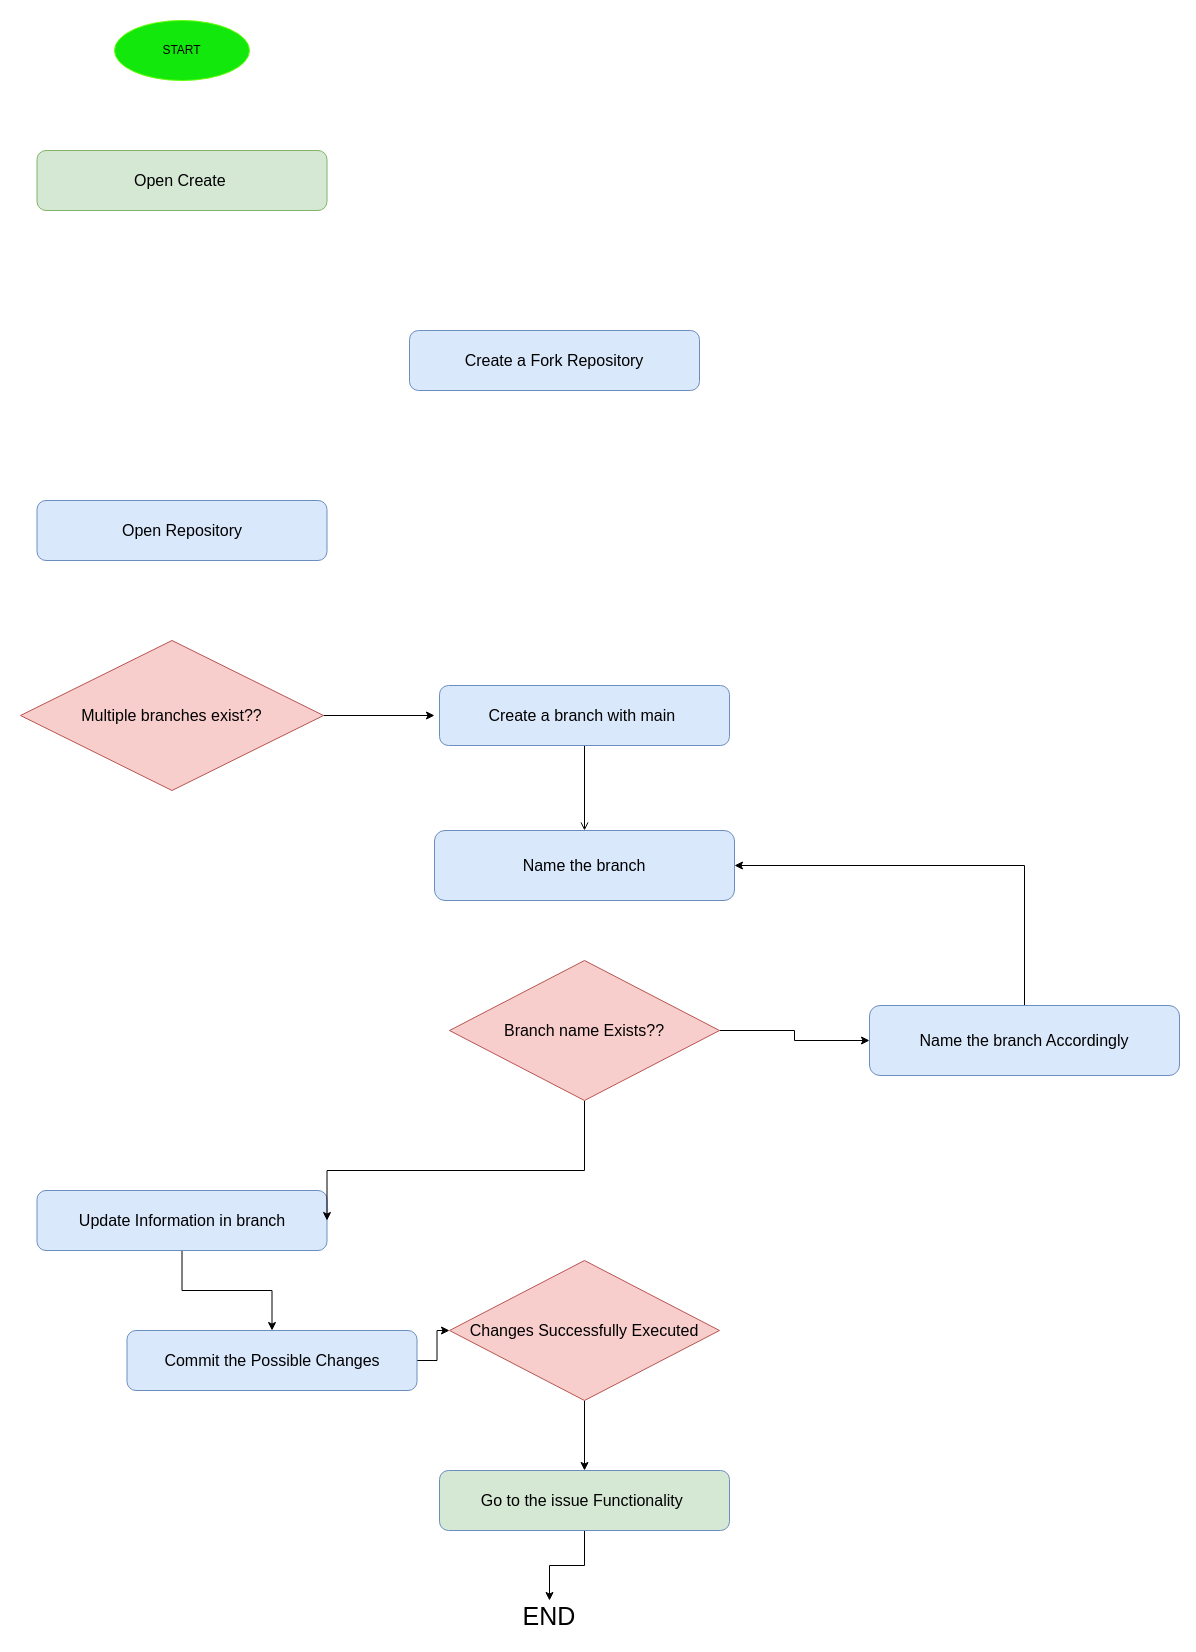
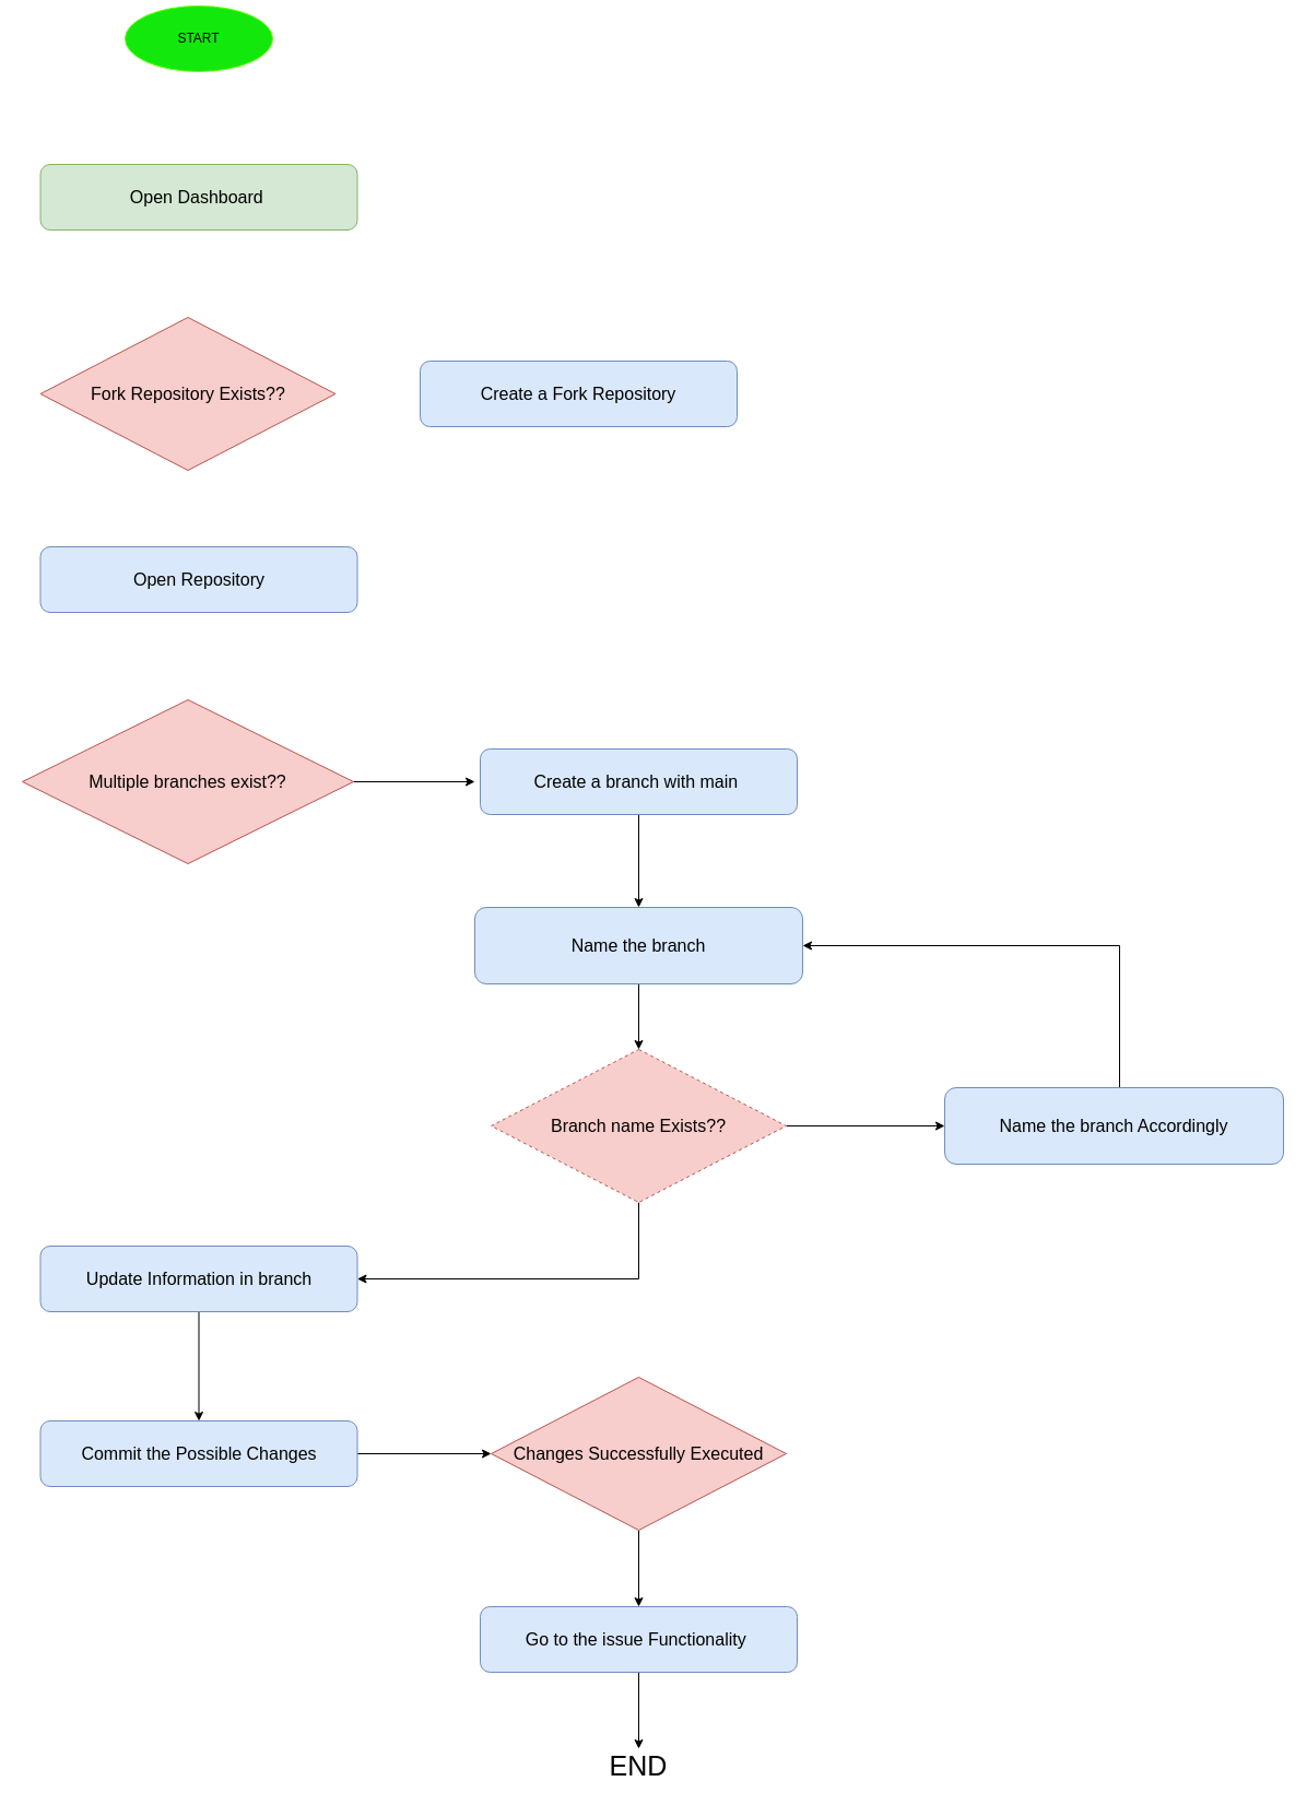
- <mxCell id="2" value="START" style="ellipse;whiteSpace=wrap;html=1;fillColor=#13E80C;strokeColor=#61FF05;" vertex="1" parent="1"><mxGeometry x="114" y="20" width="135" height="60" as="geometry" /></mxCell>
+ <mxCell id="2" value="START" style="ellipse;whiteSpace=wrap;html=1;fillColor=#13E80C;strokeColor=#61FF05;" vertex="1" parent="1"><mxGeometry x="114" y="5" width="135" height="60" as="geometry" /></mxCell>
- <mxCell id="3" value="&lt;font style=&quot;font-size: 16px;&quot;&gt;Open Create&amp;nbsp;&lt;/font&gt;" style="rounded=1;whiteSpace=wrap;html=1;fillColor=#d5e8d4;strokeColor=#82b366;" vertex="1" parent="1"><mxGeometry x="36.5" y="150" width="290" height="60" as="geometry" /></mxCell>
+ <mxCell id="3" value="&lt;font style=&quot;font-size: 16px;&quot;&gt;Open Dashboard&amp;nbsp;&lt;/font&gt;" style="rounded=1;whiteSpace=wrap;html=1;fillColor=#d5e8d4;strokeColor=#82b366;" vertex="1" parent="1"><mxGeometry x="36.5" y="150" width="290" height="60" as="geometry" /></mxCell>
+ <mxCell id="5" value="&lt;span style=&quot;font-size: 16px;&quot;&gt;Fork Repository Exists??&lt;/span&gt;" style="rhombus;whiteSpace=wrap;html=1;fillColor=#f8cecc;strokeColor=#b85450;" vertex="1" parent="1"><mxGeometry x="36.5" y="290" width="270" height="140" as="geometry" /></mxCell>
- <mxCell id="4" value="&lt;span style=&quot;font-size: 16px;&quot;&gt;Create a Fork Repository&lt;/span&gt;" style="rounded=1;whiteSpace=wrap;html=1;fillColor=#dae8fc;strokeColor=#6c8ebf;" vertex="1" parent="1"><mxGeometry x="409" y="330" width="290" height="60" as="geometry" /></mxCell>
+ <mxCell id="4" value="&lt;span style=&quot;font-size: 16px;&quot;&gt;Create a Fork Repository&lt;/span&gt;" style="rounded=1;whiteSpace=wrap;html=1;fillColor=#dae8fc;strokeColor=#6c8ebf;" vertex="1" parent="1"><mxGeometry x="384" y="330" width="290" height="60" as="geometry" /></mxCell>
- <mxCell id="9" value="" style="edgeStyle=orthogonalEdgeStyle;rounded=0;orthogonalLoop=1;jettySize=auto;html=1;endArrow=open;" edge="1" parent="1" source="10" target="14"><mxGeometry relative="1" as="geometry" /></mxCell>
+ <mxCell id="9" value="" style="edgeStyle=orthogonalEdgeStyle;rounded=0;orthogonalLoop=1;jettySize=auto;html=1;" edge="1" parent="1" source="10" target="14"><mxGeometry relative="1" as="geometry" /></mxCell>
+ <mxCell id="13" value="" style="edgeStyle=orthogonalEdgeStyle;rounded=0;orthogonalLoop=1;jettySize=auto;html=1;" edge="1" parent="1" source="14" target="17"><mxGeometry relative="1" as="geometry" /></mxCell>
- <mxCell id="17" value="&lt;span style=&quot;font-size: 16px;&quot;&gt;Branch name Exists??&lt;/span&gt;" style="rhombus;whiteSpace=wrap;html=1;fillColor=#f8cecc;strokeColor=#b85450;" vertex="1" parent="1"><mxGeometry x="449" y="960" width="270" height="140" as="geometry" /></mxCell>
+ <mxCell id="17" value="&lt;span style=&quot;font-size: 16px;&quot;&gt;Branch name Exists??&lt;/span&gt;" style="rhombus;whiteSpace=wrap;html=1;fillColor=#f8cecc;strokeColor=#b85450;dashed=1;" vertex="1" parent="1"><mxGeometry x="449" y="960" width="270" height="140" as="geometry" /></mxCell>
- <mxCell id="19" value="&lt;font style=&quot;font-size: 16px;&quot;&gt;Name the branch Accordingly&lt;/font&gt;" style="rounded=1;whiteSpace=wrap;html=1;fillColor=#dae8fc;strokeColor=#6c8ebf;" vertex="1" parent="1"><mxGeometry x="869" y="1005" width="310" height="70" as="geometry" /></mxCell>
+ <mxCell id="19" value="&lt;font style=&quot;font-size: 16px;&quot;&gt;Name the branch Accordingly&lt;/font&gt;" style="rounded=1;whiteSpace=wrap;html=1;fillColor=#dae8fc;strokeColor=#6c8ebf;" vertex="1" parent="1"><mxGeometry y="995" width="310" height="70" as="geometry" x="864" /></mxCell>
- <mxCell id="12" value="&lt;span style=&quot;font-size: 16px;&quot;&gt;Update Information in branch&lt;/span&gt;" style="rounded=1;whiteSpace=wrap;html=1;fillColor=#dae8fc;strokeColor=#6c8ebf;" vertex="1" parent="1"><mxGeometry x="36.5" y="1190" width="290" height="60" as="geometry" /></mxCell>
+ <mxCell id="12" value="&lt;span style=&quot;font-size: 16px;&quot;&gt;Update Information in branch&lt;/span&gt;" style="rounded=1;whiteSpace=wrap;html=1;fillColor=#dae8fc;strokeColor=#6c8ebf;" vertex="1" parent="1"><mxGeometry x="36.5" y="1140" width="290" height="60" as="geometry" /></mxCell>
- <mxCell id="21" value="&lt;span style=&quot;font-size: 16px;&quot;&gt;Commit the Possible Changes&lt;/span&gt;" style="rounded=1;whiteSpace=wrap;html=1;fillColor=#dae8fc;strokeColor=#6c8ebf;" vertex="1" parent="1"><mxGeometry x="126.5" y="1330" width="290" height="60" as="geometry" /></mxCell>
+ <mxCell id="21" value="&lt;span style=&quot;font-size: 16px;&quot;&gt;Commit the Possible Changes&lt;/span&gt;" style="rounded=1;whiteSpace=wrap;html=1;fillColor=#dae8fc;strokeColor=#6c8ebf;" vertex="1" parent="1"><mxGeometry x="36.5" y="1300" width="290" height="60" as="geometry" /></mxCell>
- <mxCell id="25" value="&lt;span style=&quot;font-size: 16px;&quot;&gt;Go to the issue Functionality&amp;nbsp;&lt;/span&gt;" style="rounded=1;whiteSpace=wrap;html=1;fillColor=#d5e8d4;strokeColor=#6c8ebf;" vertex="1" parent="1"><mxGeometry x="439" y="1470" width="290" height="60" as="geometry" /></mxCell>
+ <mxCell id="25" value="&lt;span style=&quot;font-size: 16px;&quot;&gt;Go to the issue Functionality&amp;nbsp;&lt;/span&gt;" style="rounded=1;whiteSpace=wrap;html=1;fillColor=#dae8fc;strokeColor=#6c8ebf;" vertex="1" parent="1"><mxGeometry x="439" y="1470" width="290" height="60" as="geometry" /></mxCell>
- <mxCell id="26" value="&lt;font style=&quot;font-size: 25px;&quot;&gt;END&lt;/font&gt;" style="text;html=1;strokeColor=none;fillColor=none;align=center;verticalAlign=middle;whiteSpace=wrap;rounded=0;" vertex="1" parent="1"><mxGeometry x="519" y="1600" width="60" height="30" as="geometry" /></mxCell>
+ <mxCell id="26" value="&lt;font style=&quot;font-size: 25px;&quot;&gt;END&lt;/font&gt;" style="text;html=1;strokeColor=none;fillColor=none;align=center;verticalAlign=middle;whiteSpace=wrap;rounded=0;" vertex="1" parent="1"><mxGeometry x="554" y="1600" width="60" height="30" as="geometry" /></mxCell>
